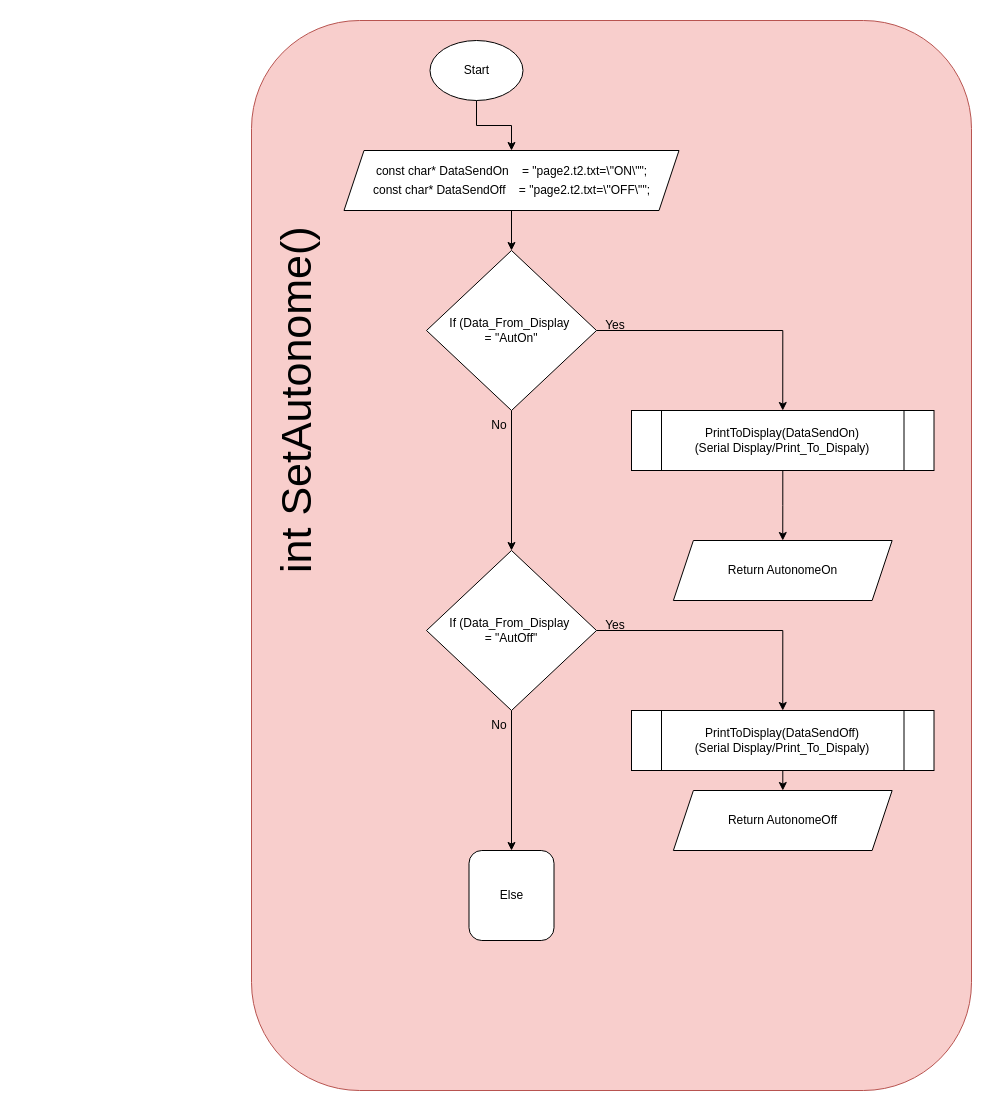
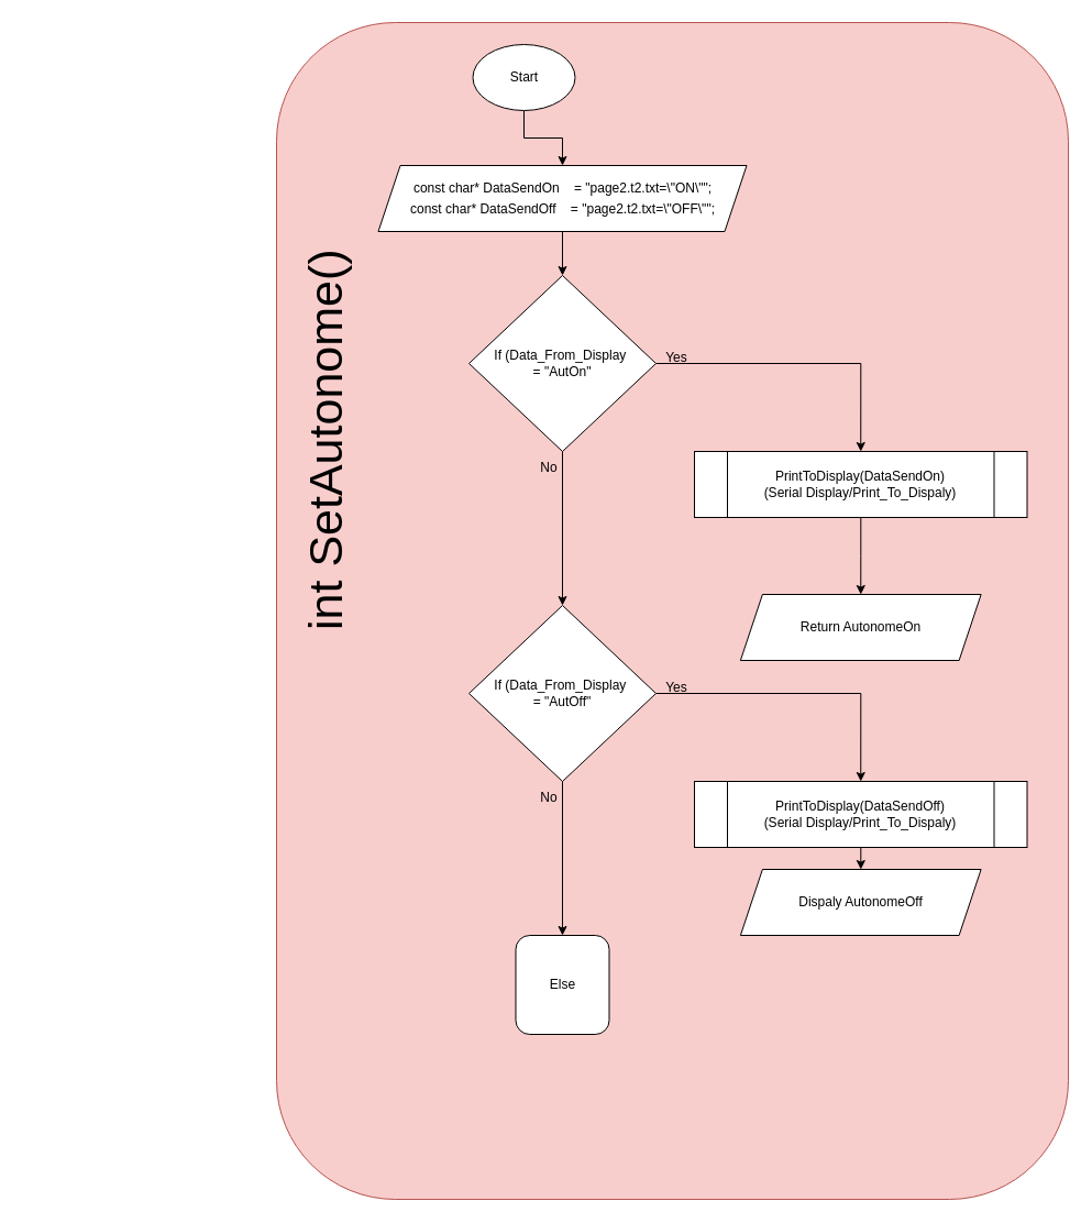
- <mxCell id="19" value="Return AutonomeOff" style="shape=parallelogram;perimeter=parallelogramPerimeter;whiteSpace=wrap;html=1;fixedSize=1;" parent="1" vertex="1"><mxGeometry x="672.88" y="790" width="218.75" height="60" as="geometry" /></mxCell>
+ <mxCell id="19" value="Dispaly AutonomeOff" style="shape=parallelogram;perimeter=parallelogramPerimeter;whiteSpace=wrap;html=1;fixedSize=1;" parent="1" vertex="1"><mxGeometry x="672.88" y="790" width="218.75" height="60" as="geometry" /></mxCell>
